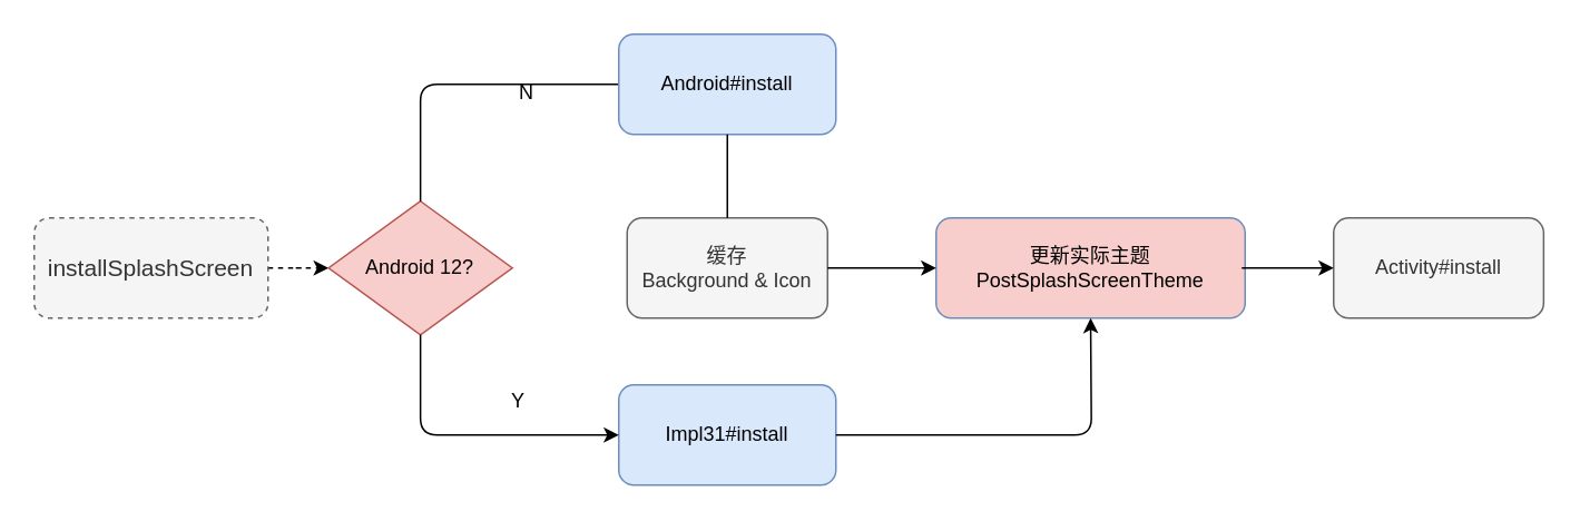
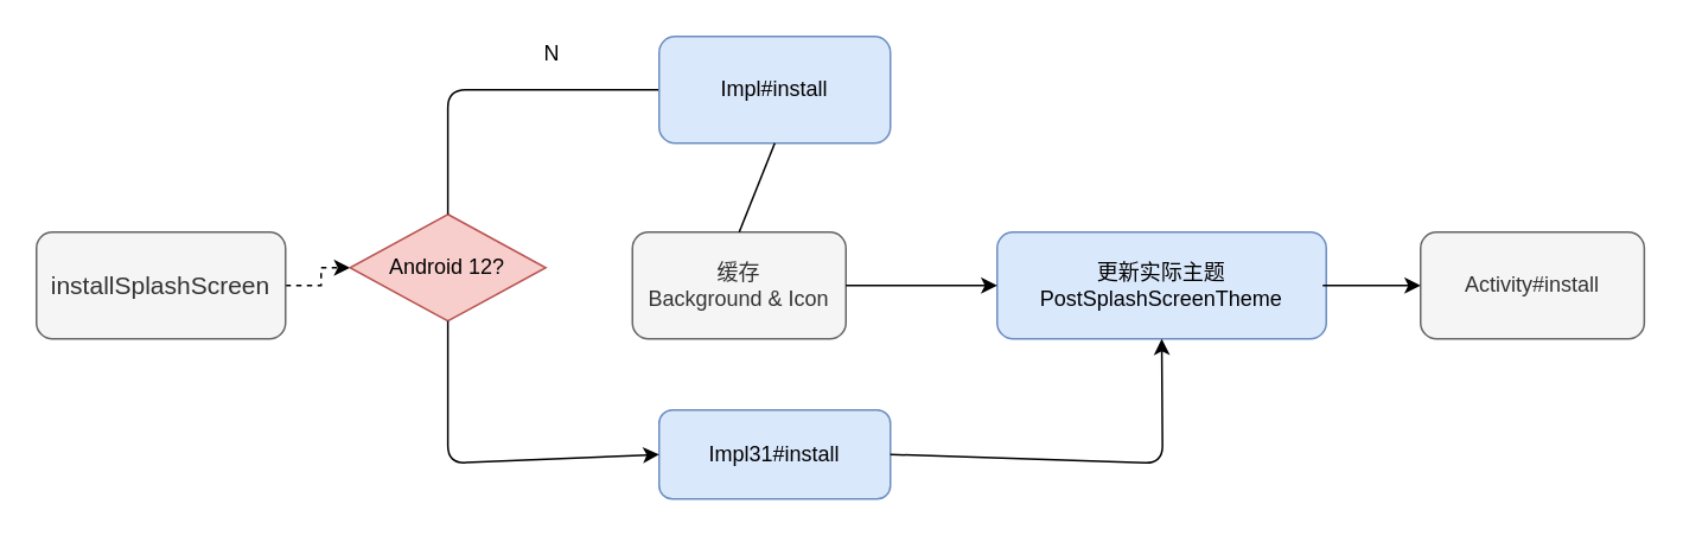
- <mxCell id="9" value="Android#install" style="rounded=1;whiteSpace=wrap;html=1;fillColor=#dae8fc;strokeColor=#6c8ebf;" vertex="1" parent="1"><mxGeometry x="370" y="20" width="130" height="60" as="geometry" /></mxCell>
+ <mxCell id="9" value="Impl#install" style="rounded=1;whiteSpace=wrap;html=1;fillColor=#dae8fc;strokeColor=#6c8ebf;" vertex="1" parent="1"><mxGeometry x="370" y="20" width="130" height="60" as="geometry" /></mxCell>
- <mxCell id="8" value="N" style="text;html=1;strokeColor=none;fillColor=none;align=center;verticalAlign=middle;whiteSpace=wrap;rounded=0;" vertex="1" parent="1"><mxGeometry x="295" y="45" width="40" height="20" as="geometry" /></mxCell>
+ <mxCell id="8" value="N" style="text;html=1;strokeColor=none;fillColor=none;align=center;verticalAlign=middle;whiteSpace=wrap;rounded=0;" vertex="1" parent="1"><mxGeometry x="290" y="20" width="40" height="20" as="geometry" /></mxCell>
- <mxCell id="3" value="&lt;font style=&quot;font-size: 14px&quot;&gt;&lt;span style=&quot;text-align: justify&quot;&gt;installSplashScreen&lt;/span&gt;&lt;/font&gt;" style="rounded=1;whiteSpace=wrap;html=1;fillColor=#f5f5f5;strokeColor=#666666;fontColor=#333333;dashed=1;" vertex="1" parent="1"><mxGeometry x="20" y="130" width="140" height="60" as="geometry" /></mxCell>
+ <mxCell id="3" value="&lt;font style=&quot;font-size: 14px&quot;&gt;&lt;span style=&quot;text-align: justify&quot;&gt;installSplashScreen&lt;/span&gt;&lt;/font&gt;" style="rounded=1;whiteSpace=wrap;html=1;fillColor=#f5f5f5;strokeColor=#666666;fontColor=#333333;" vertex="1" parent="1"><mxGeometry x="20" y="130" width="140" height="60" as="geometry" /></mxCell>
- <mxCell id="5" value="Android 12?" style="rhombus;whiteSpace=wrap;html=1;fillColor=#f8cecc;strokeColor=#b85450;" vertex="1" parent="1"><mxGeometry x="196.25" y="120" width="110" height="80" as="geometry" /></mxCell>
+ <mxCell id="5" value="Android 12?" style="rhombus;whiteSpace=wrap;html=1;fillColor=#f8cecc;strokeColor=#b85450;" vertex="1" parent="1"><mxGeometry x="196.25" y="120" width="110" height="60" as="geometry" /></mxCell>
- <mxCell id="12" value="缓存&lt;br&gt;Background &amp;amp; Icon" style="rounded=1;whiteSpace=wrap;html=1;fillColor=#f5f5f5;strokeColor=#666666;fontColor=#333333;" vertex="1" parent="1"><mxGeometry x="375" y="130" width="120" height="60" as="geometry" /></mxCell>
+ <mxCell id="12" value="缓存&lt;br&gt;Background &amp;amp; Icon" style="rounded=1;whiteSpace=wrap;html=1;fillColor=#f5f5f5;strokeColor=#666666;fontColor=#333333;" vertex="1" parent="1"><mxGeometry x="355" y="130" width="120" height="60" as="geometry" /></mxCell>
- <mxCell id="10" value="更新实际主题&lt;br&gt;PostSplashScreenTheme" style="rounded=1;whiteSpace=wrap;html=1;fillColor=#f8cecc;strokeColor=#6c8ebf;" vertex="1" parent="1"><mxGeometry x="560" y="130" width="185" height="60" as="geometry" /></mxCell>
+ <mxCell id="10" value="更新实际主题&lt;br&gt;PostSplashScreenTheme" style="rounded=1;whiteSpace=wrap;html=1;fillColor=#dae8fc;strokeColor=#6c8ebf;" vertex="1" parent="1"><mxGeometry x="560" y="130" width="185" height="60" as="geometry" /></mxCell>
- <mxCell id="6" value="Y" style="text;html=1;strokeColor=none;fillColor=none;align=center;verticalAlign=middle;whiteSpace=wrap;rounded=0;" vertex="1" parent="1"><mxGeometry x="290" y="230" width="40" height="20" as="geometry" /></mxCell>
- <mxCell id="4" value="Impl31#install" style="rounded=1;whiteSpace=wrap;html=1;fillColor=#dae8fc;strokeColor=#6c8ebf;" vertex="1" parent="1"><mxGeometry x="370" y="230" width="130" height="60" as="geometry" /></mxCell>
+ <mxCell id="4" value="Impl31#install" style="rounded=1;whiteSpace=wrap;html=1;fillColor=#dae8fc;strokeColor=#6c8ebf;" vertex="1" parent="1"><mxGeometry x="370" y="230" width="130" height="50" as="geometry" /></mxCell>
